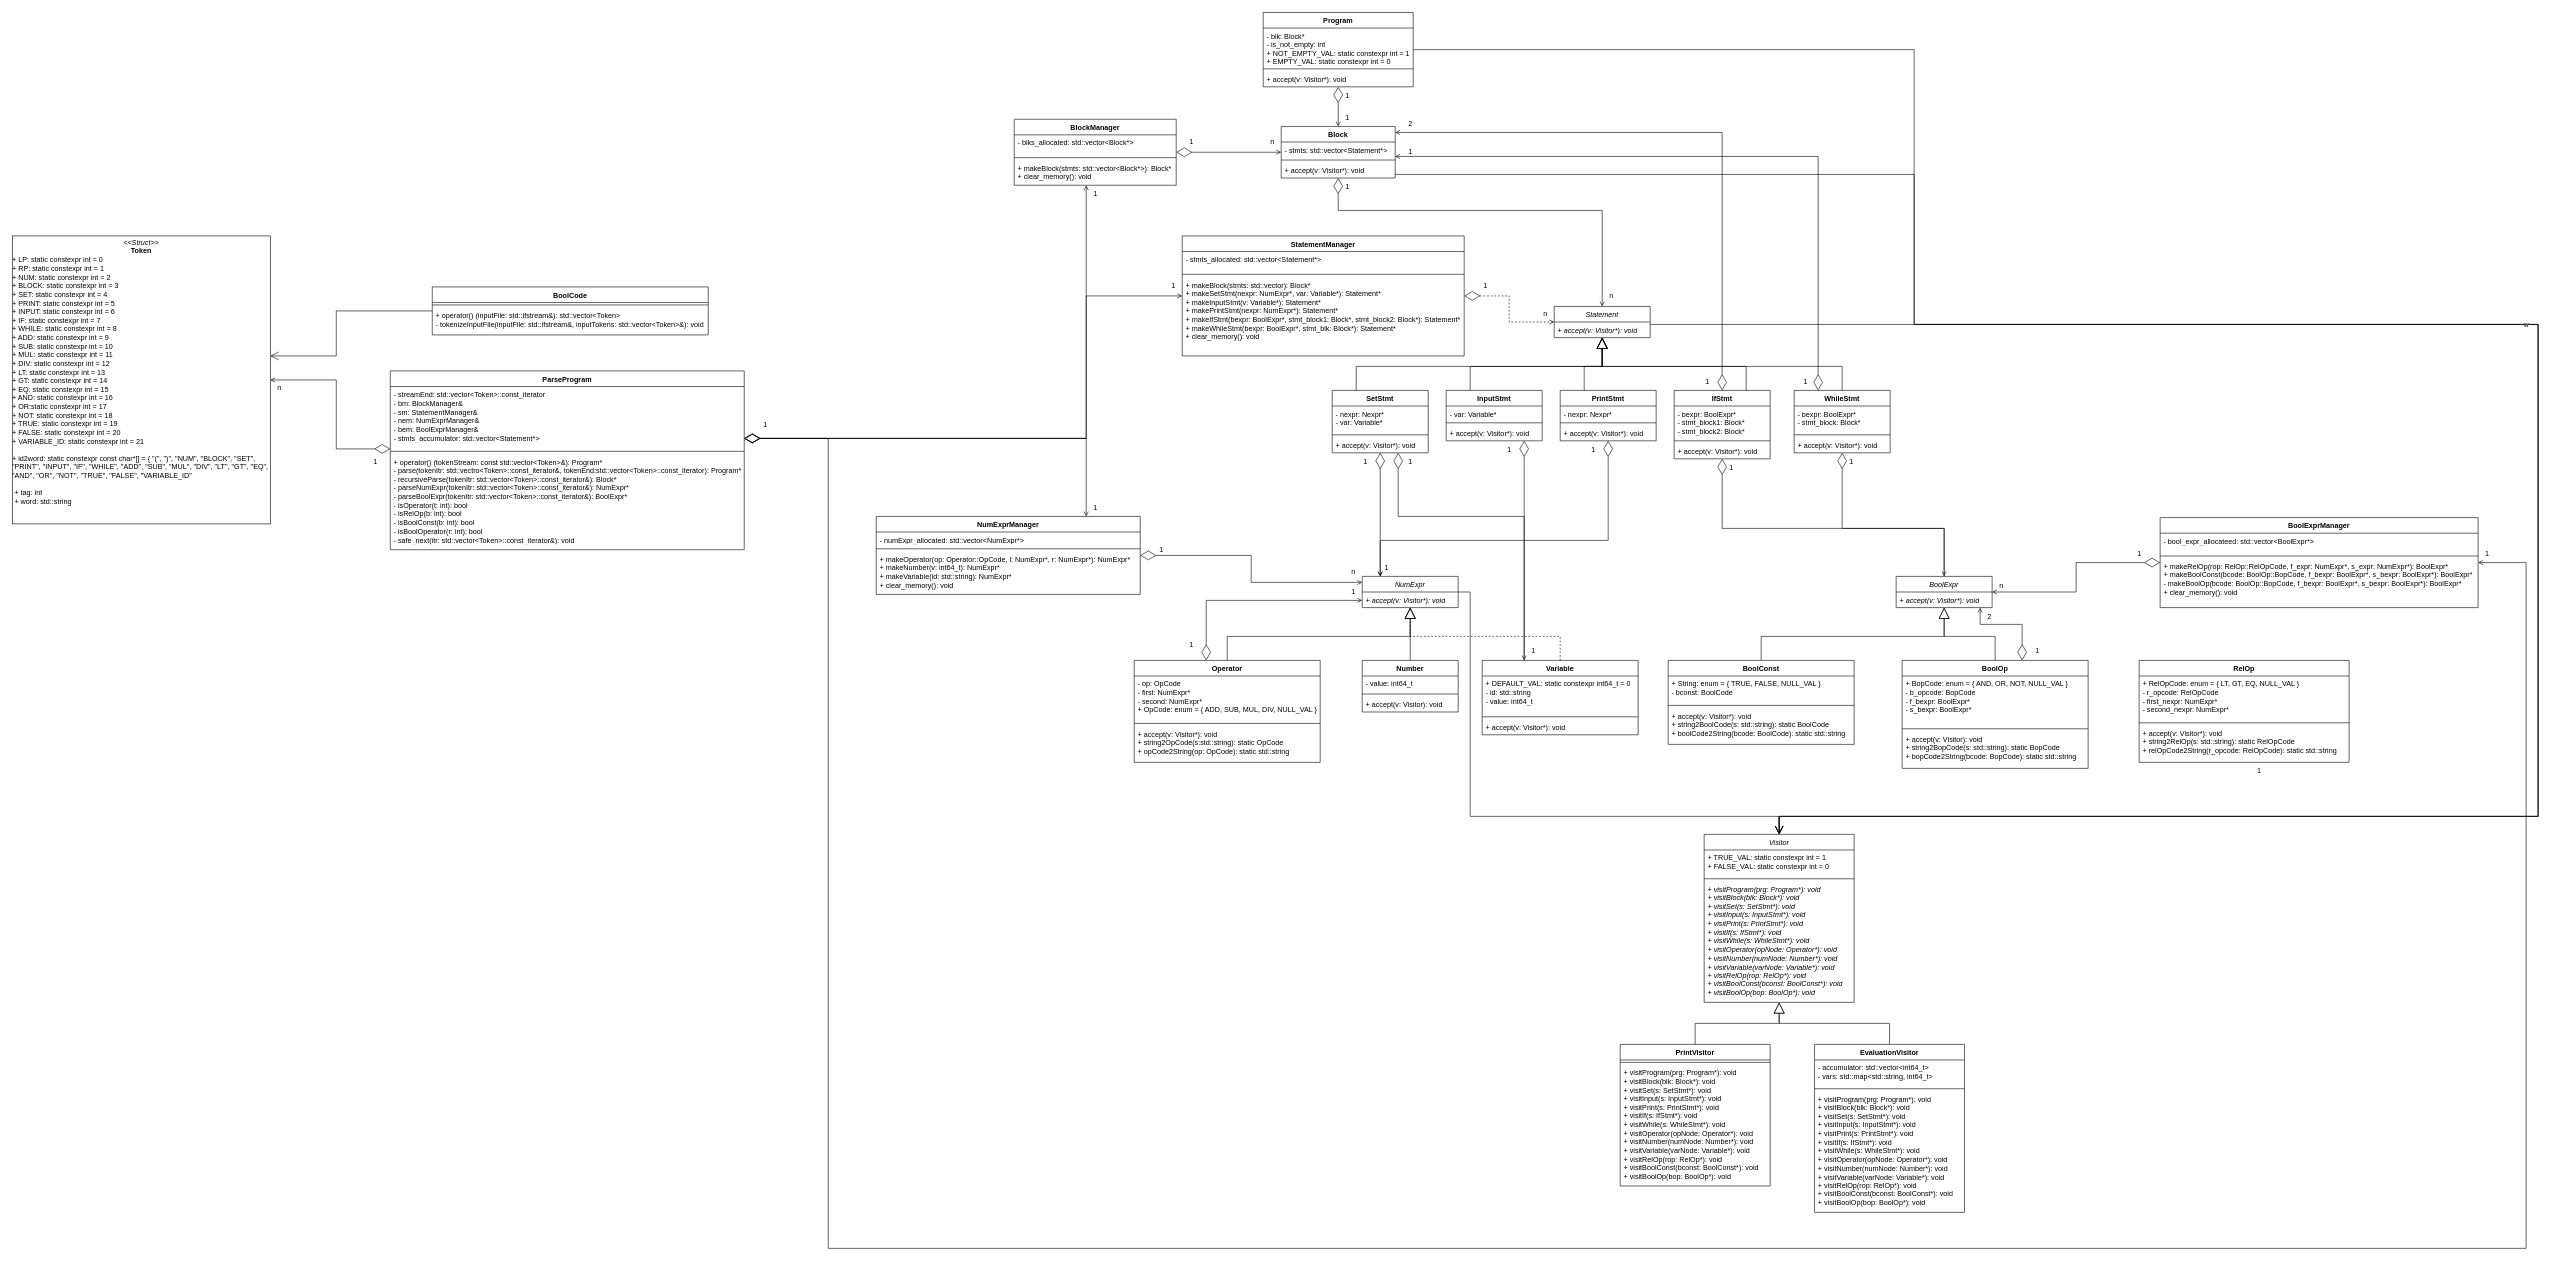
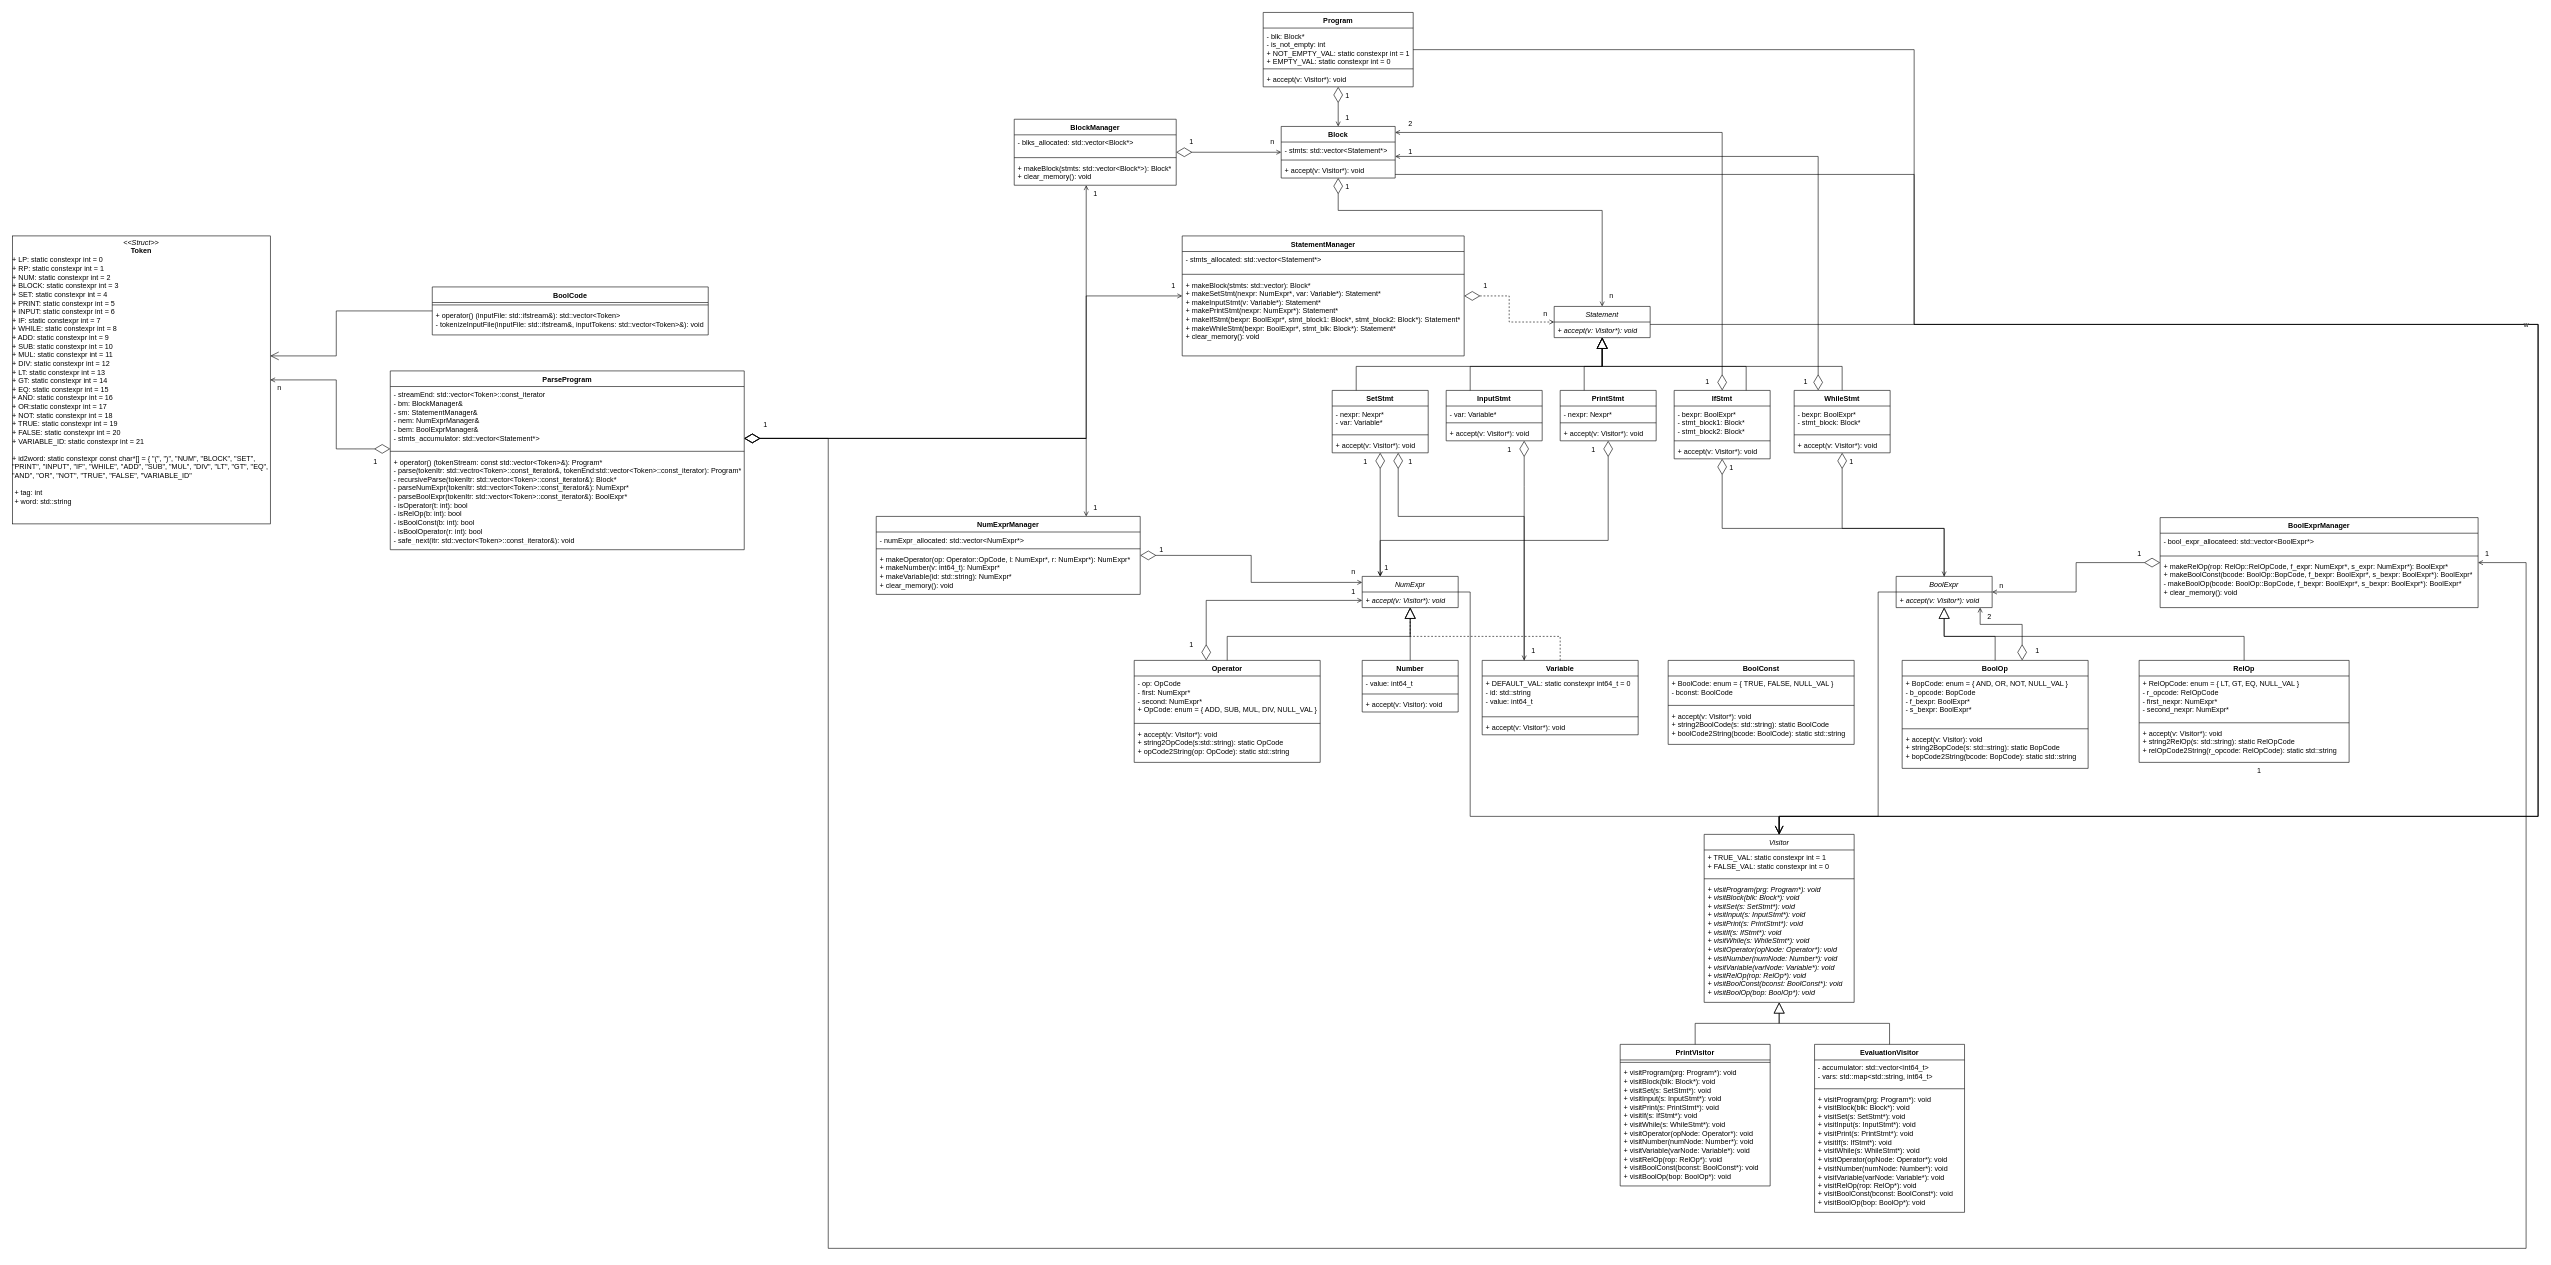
- <mxCell id="57" value="" style="endArrow=block;endSize=16;endFill=0;html=1;rounded=0;exitX=0.5;exitY=0;exitDx=0;exitDy=0;edgeStyle=orthogonalEdgeStyle;" parent="1" source="48" target="46" edge="1"><mxGeometry width="160" relative="1" as="geometry"><mxPoint x="2950" y="1120" as="sourcePoint" /><mxPoint x="3250.36" y="1029.998" as="targetPoint" /><Array as="points"><mxPoint x="2935" y="1060" /><mxPoint x="3240" y="1060" /></Array></mxGeometry></mxCell>
+ <mxCell id="62" value="" style="endArrow=block;endSize=16;endFill=0;html=1;rounded=0;edgeStyle=orthogonalEdgeStyle;" parent="1" source="58" target="46" edge="1"><mxGeometry width="160" relative="1" as="geometry"><mxPoint x="3130" y="1100" as="sourcePoint" /><mxPoint x="3290" y="1100" as="targetPoint" /><Array as="points"><mxPoint x="3740" y="1060" /><mxPoint x="3240" y="1060" /></Array></mxGeometry></mxCell>
- <mxCell id="49" value="+ String: enum = { TRUE, FALSE, NULL_VAL }&lt;br&gt;- bconst: BoolCode" style="text;strokeColor=none;fillColor=none;align=left;verticalAlign=top;spacingLeft=4;spacingRight=4;overflow=hidden;rotatable=0;points=[[0,0.5],[1,0.5]];portConstraint=eastwest;whiteSpace=wrap;html=1;" parent="48" vertex="1"><mxGeometry y="26" width="310" height="44" as="geometry" /></mxCell>
+ <mxCell id="49" value="+ BoolCode: enum = { TRUE, FALSE, NULL_VAL }&lt;br&gt;- bconst: BoolCode" style="text;strokeColor=none;fillColor=none;align=left;verticalAlign=top;spacingLeft=4;spacingRight=4;overflow=hidden;rotatable=0;points=[[0,0.5],[1,0.5]];portConstraint=eastwest;whiteSpace=wrap;html=1;" parent="48" vertex="1"><mxGeometry y="26" width="310" height="44" as="geometry" /></mxCell>
+ <mxCell id="134" value="" style="endArrow=open;endFill=1;endSize=12;html=1;rounded=0;edgeStyle=orthogonalEdgeStyle;" parent="1" source="46" target="127" edge="1"><mxGeometry width="160" relative="1" as="geometry"><mxPoint x="3100" y="1250" as="sourcePoint" /><mxPoint x="3260" y="1250" as="targetPoint" /><Array as="points"><mxPoint x="3130" y="986" /><mxPoint x="3130" y="1360" /><mxPoint x="2965" y="1360" /></Array></mxGeometry></mxCell>
- <mxCell id="133" value="" style="endArrow=open;endFill=1;endSize=12;html=1;rounded=0;edgeStyle=orthogonalEdgeStyle;" parent="1" source="2" target="127" edge="1"><mxGeometry width="160" relative="1" as="geometry"><mxPoint x="2540" y="1280" as="sourcePoint" /><mxPoint x="2700" y="1280" as="targetPoint" /><Array as="points"><mxPoint x="2450" y="986" /><mxPoint x="2450" y="1360" /><mxPoint x="2965" y="1360" /></Array></mxGeometry></mxCell>
+ <mxCell id="133" value="" style="endArrow=none;endFill=1;endSize=12;html=1;rounded=0;edgeStyle=orthogonalEdgeStyle;" parent="1" source="2" target="127" edge="1"><mxGeometry width="160" relative="1" as="geometry"><mxPoint x="2540" y="1280" as="sourcePoint" /><mxPoint x="2700" y="1280" as="targetPoint" /><Array as="points"><mxPoint x="2450" y="986" /><mxPoint x="2450" y="1360" /><mxPoint x="2965" y="1360" /></Array></mxGeometry></mxCell>
